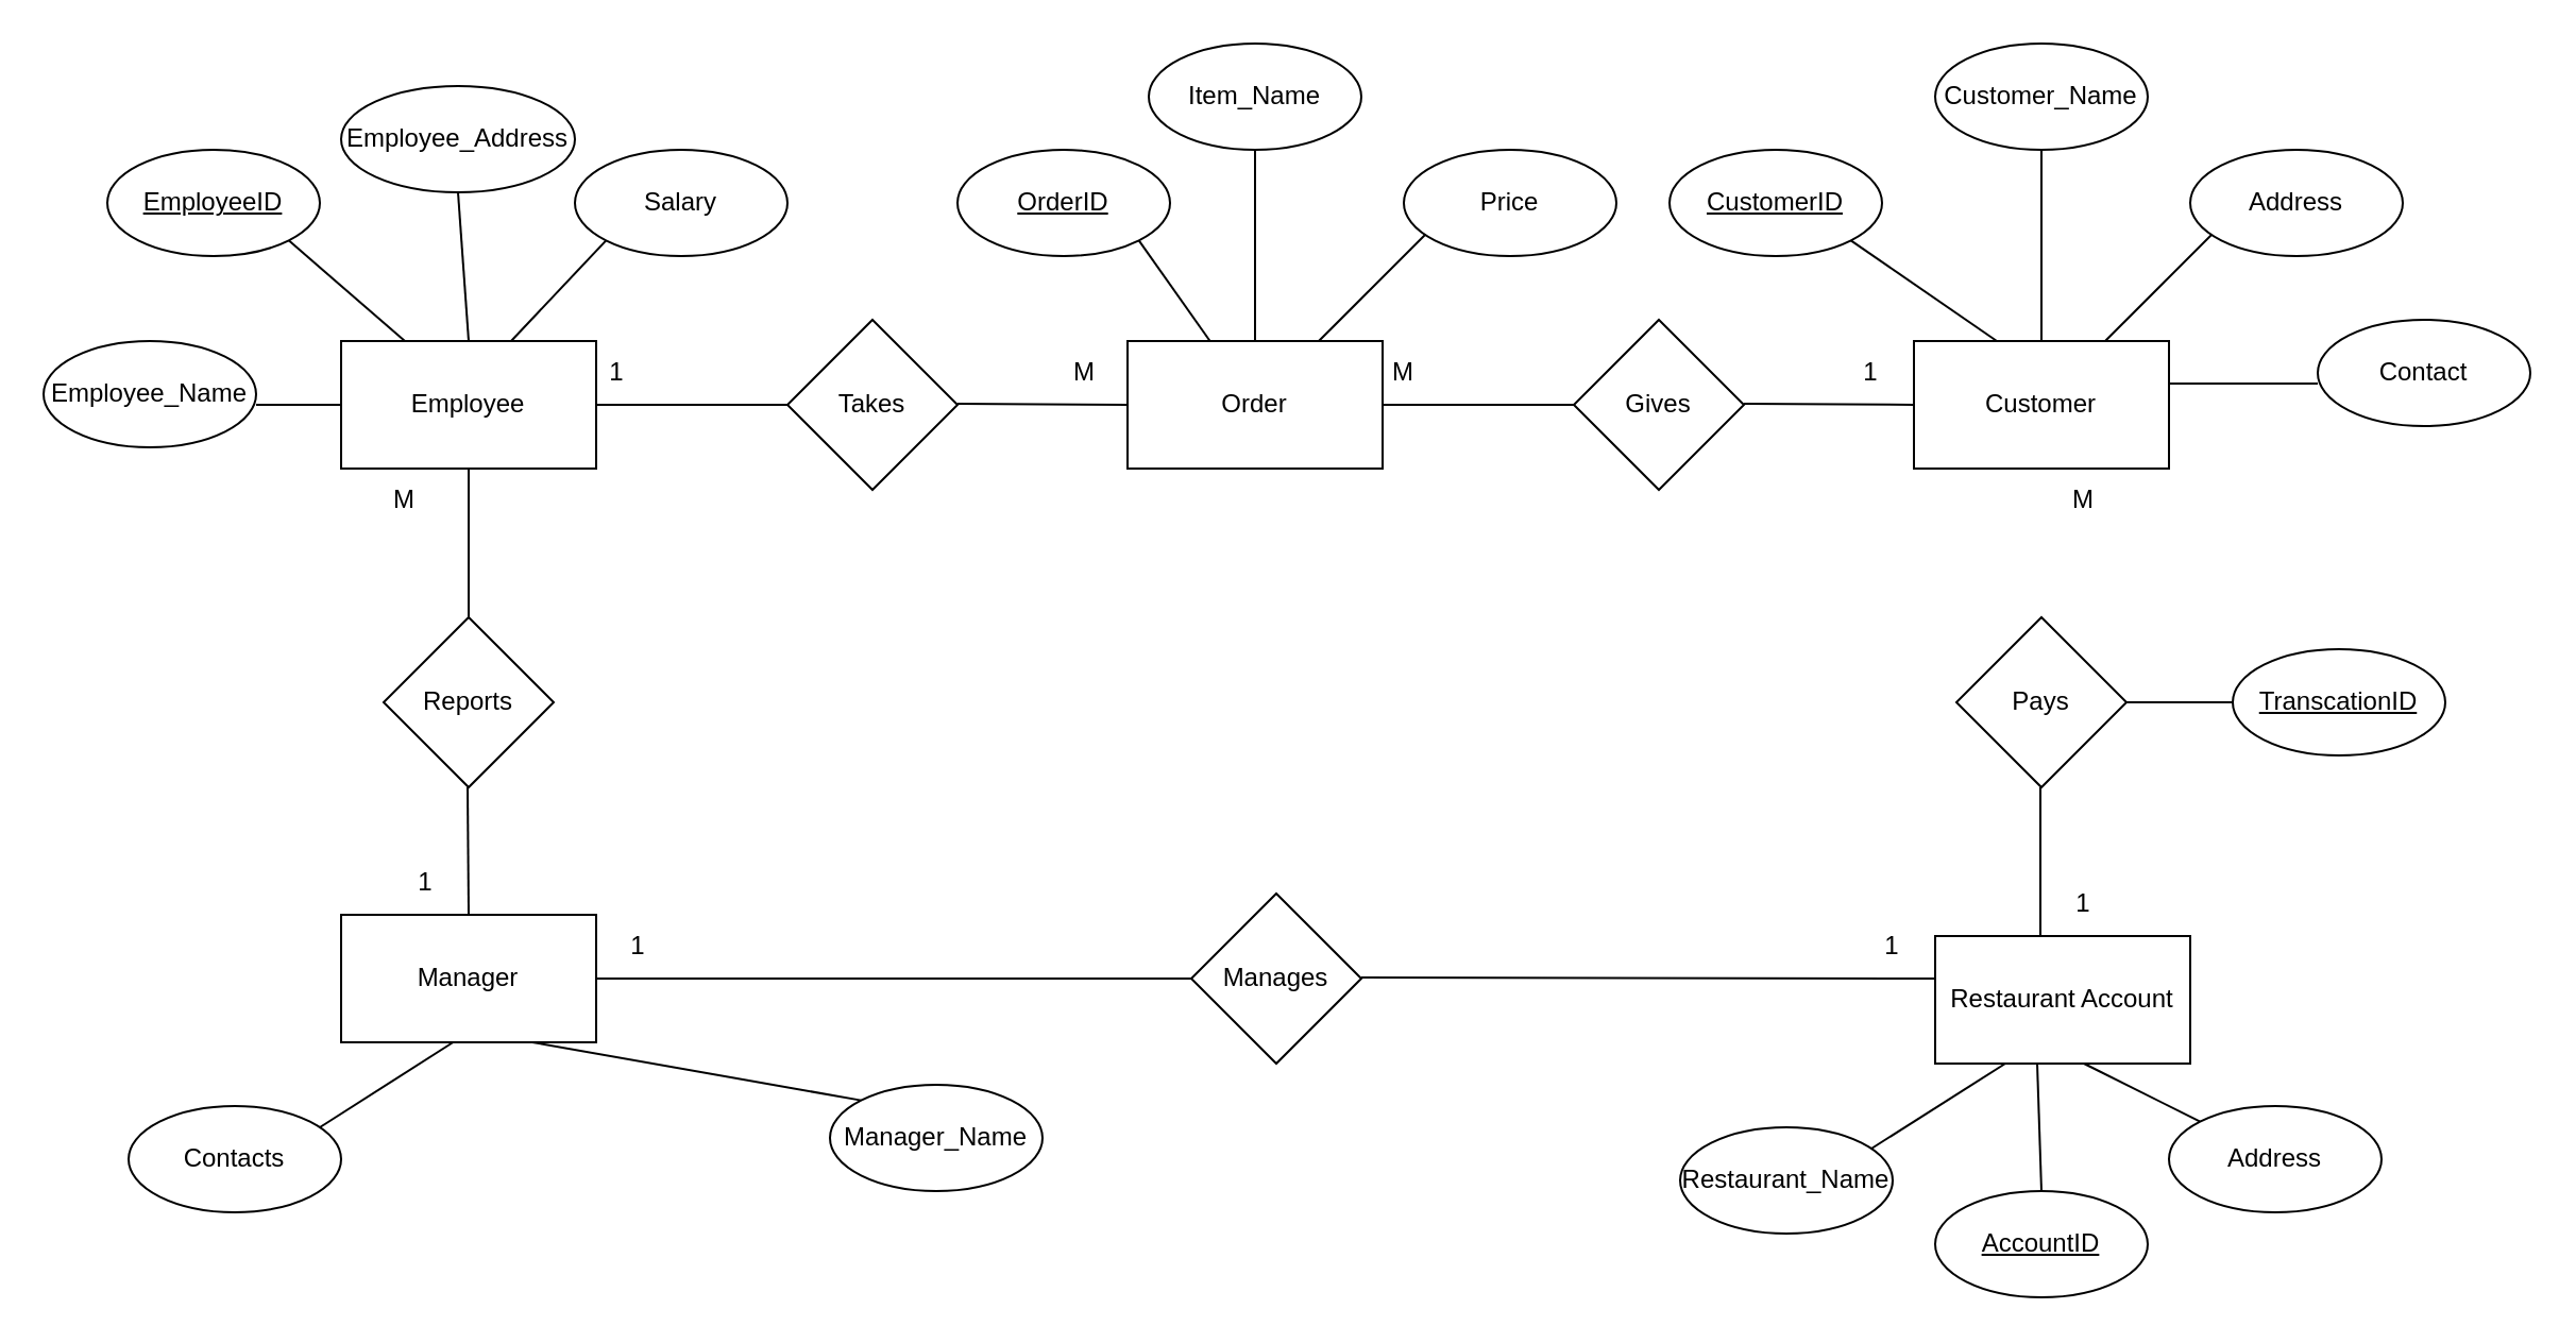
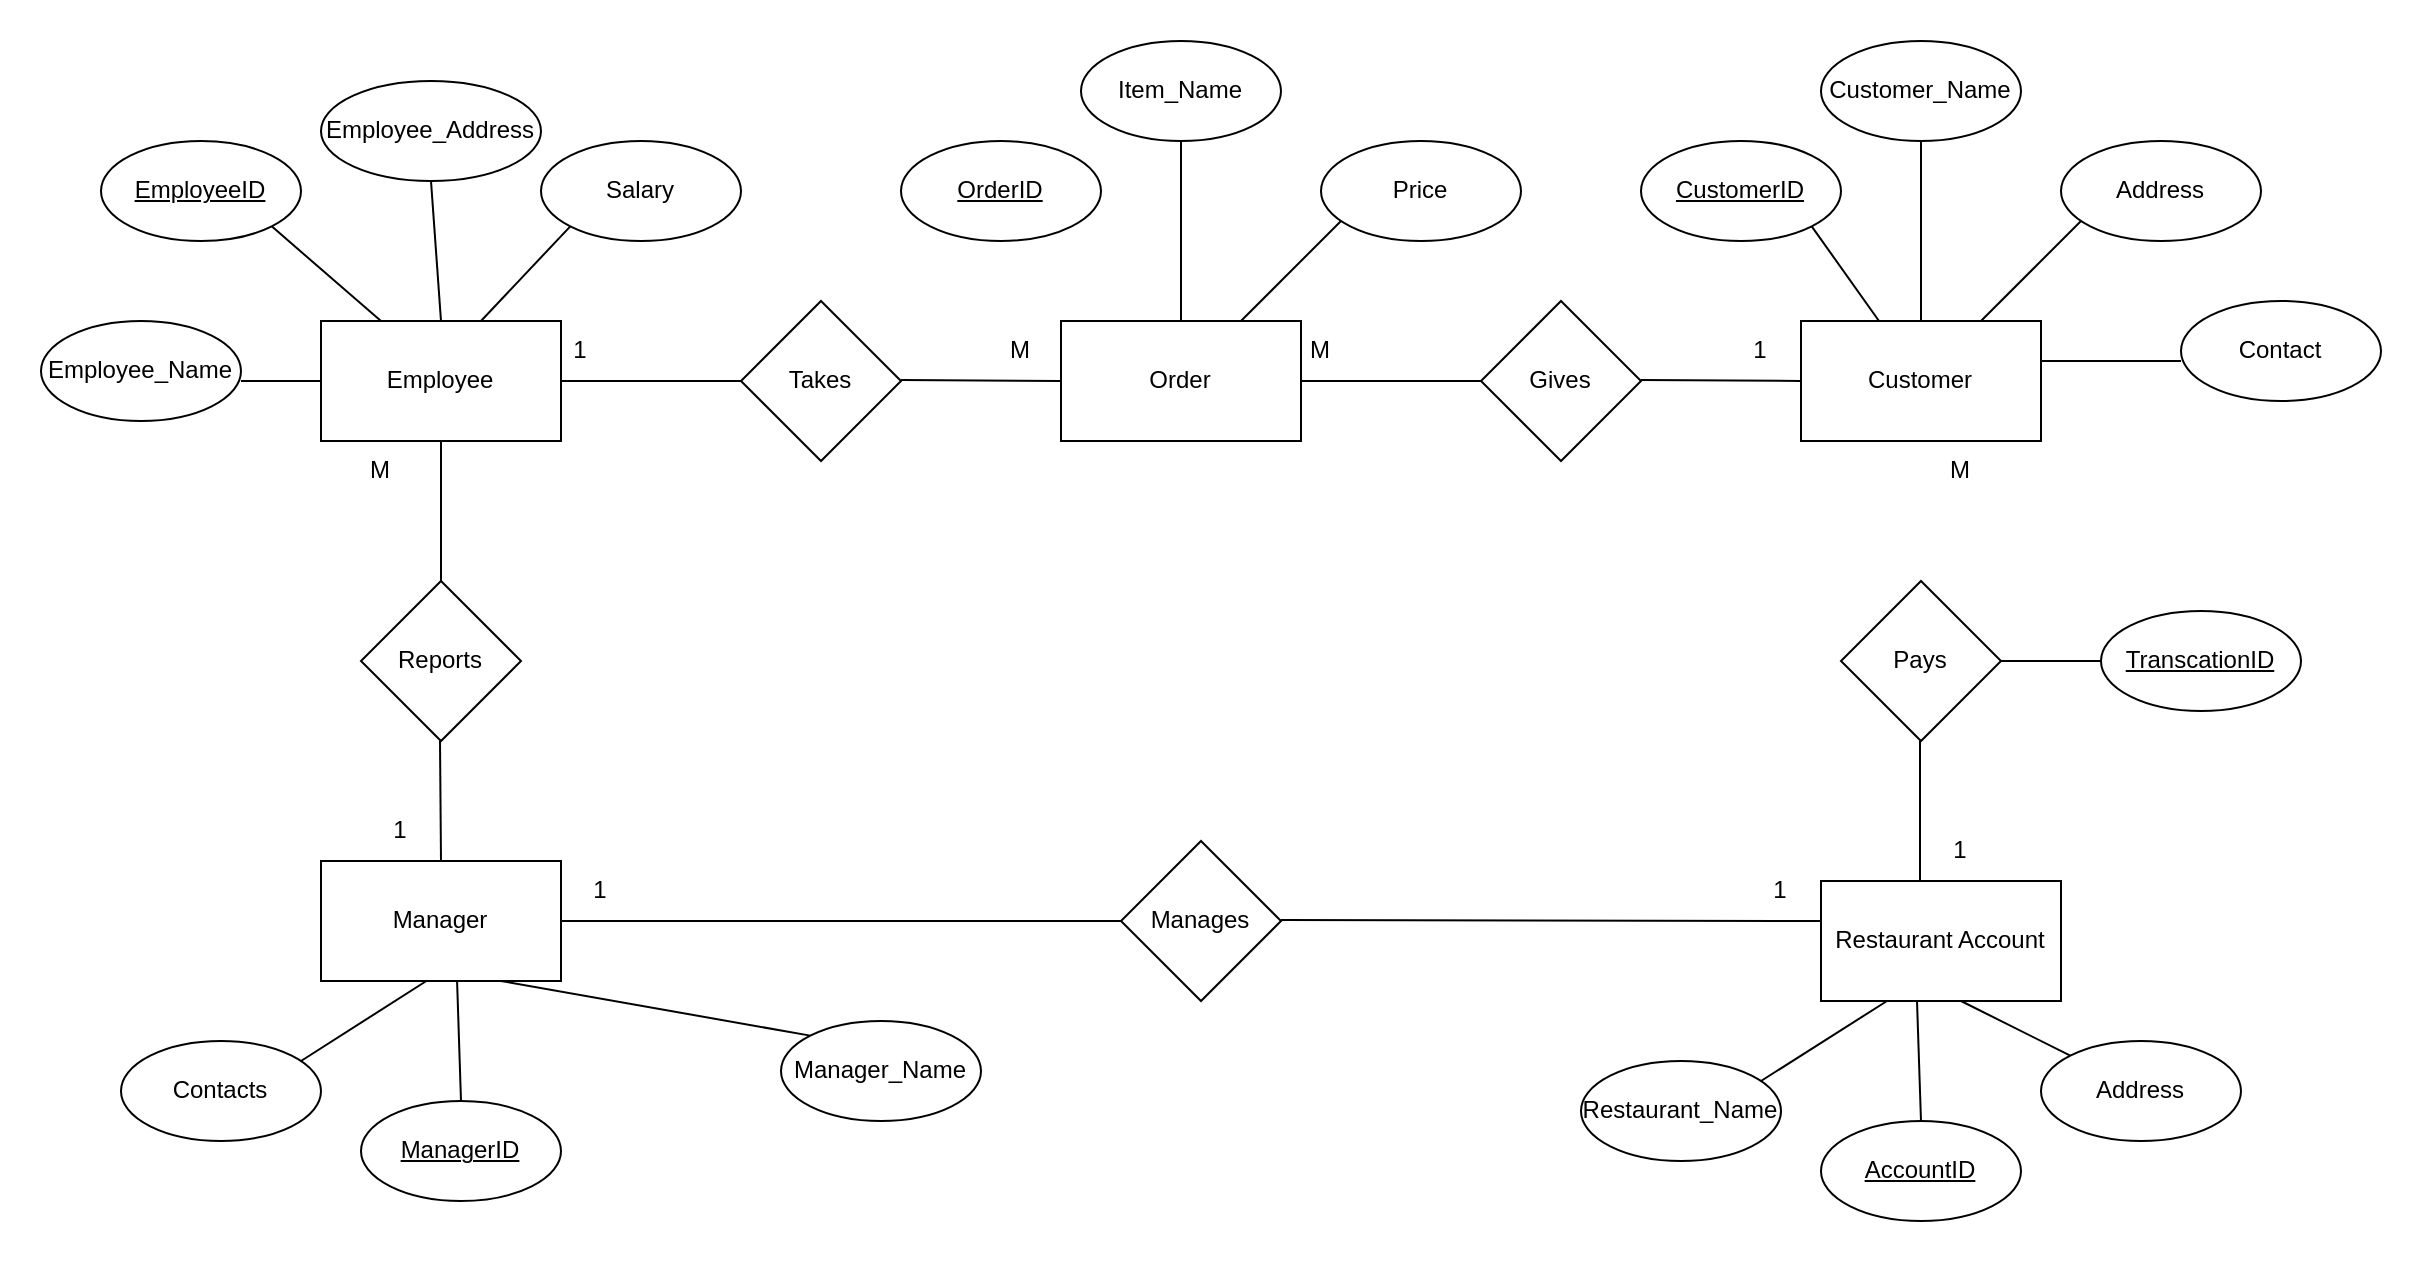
- <mxCell id="41" value="&lt;u&gt;CustomerID&lt;/u&gt;" style="ellipse;whiteSpace=wrap;html=1;" parent="1" vertex="1"><mxGeometry x="785" y="70" width="100" height="50" as="geometry" /></mxCell>
+ <mxCell id="41" value="&lt;u&gt;CustomerID&lt;/u&gt;" style="ellipse;whiteSpace=wrap;html=1;" parent="1" vertex="1"><mxGeometry x="820" y="70" width="100" height="50" as="geometry" /></mxCell>
- <mxCell id="40" value="" style="endArrow=none;html=1;rounded=0;exitX=1;exitY=1;exitDx=0;exitDy=0;" parent="1" source="35" target="4" edge="1"><mxGeometry width="50" height="50" relative="1" as="geometry"><mxPoint x="560" y="220" as="sourcePoint" /><mxPoint x="610" y="170" as="targetPoint" /></mxGeometry></mxCell>
+ <mxCell id="25" value="" style="endArrow=none;html=1;rounded=0;entryX=0.567;entryY=1;entryDx=0;entryDy=0;entryPerimeter=0;exitX=0.5;exitY=0;exitDx=0;exitDy=0;" parent="1" source="22" target="8" edge="1"><mxGeometry width="50" height="50" relative="1" as="geometry"><mxPoint x="160" y="540" as="sourcePoint" /><mxPoint x="223" y="500" as="targetPoint" /></mxGeometry></mxCell>
+ <mxCell id="22" value="&lt;u&gt;ManagerID&lt;/u&gt;" style="ellipse;whiteSpace=wrap;html=1;" parent="1" vertex="1"><mxGeometry x="180" y="550" width="100" height="50" as="geometry" /></mxCell>
